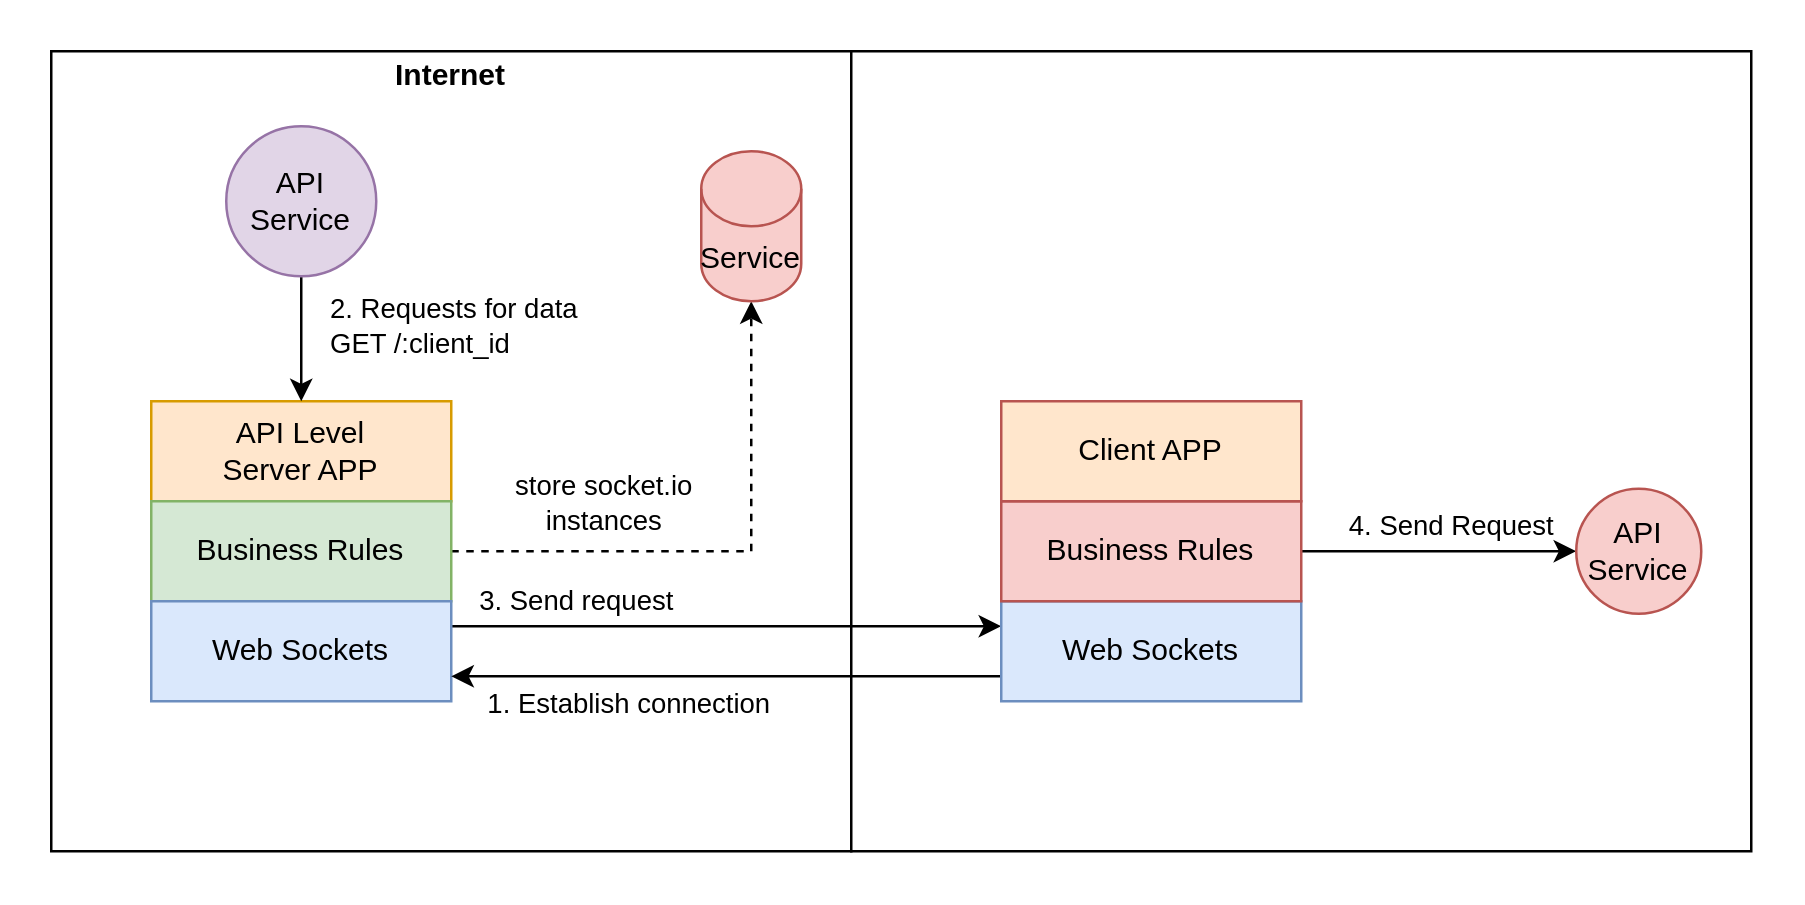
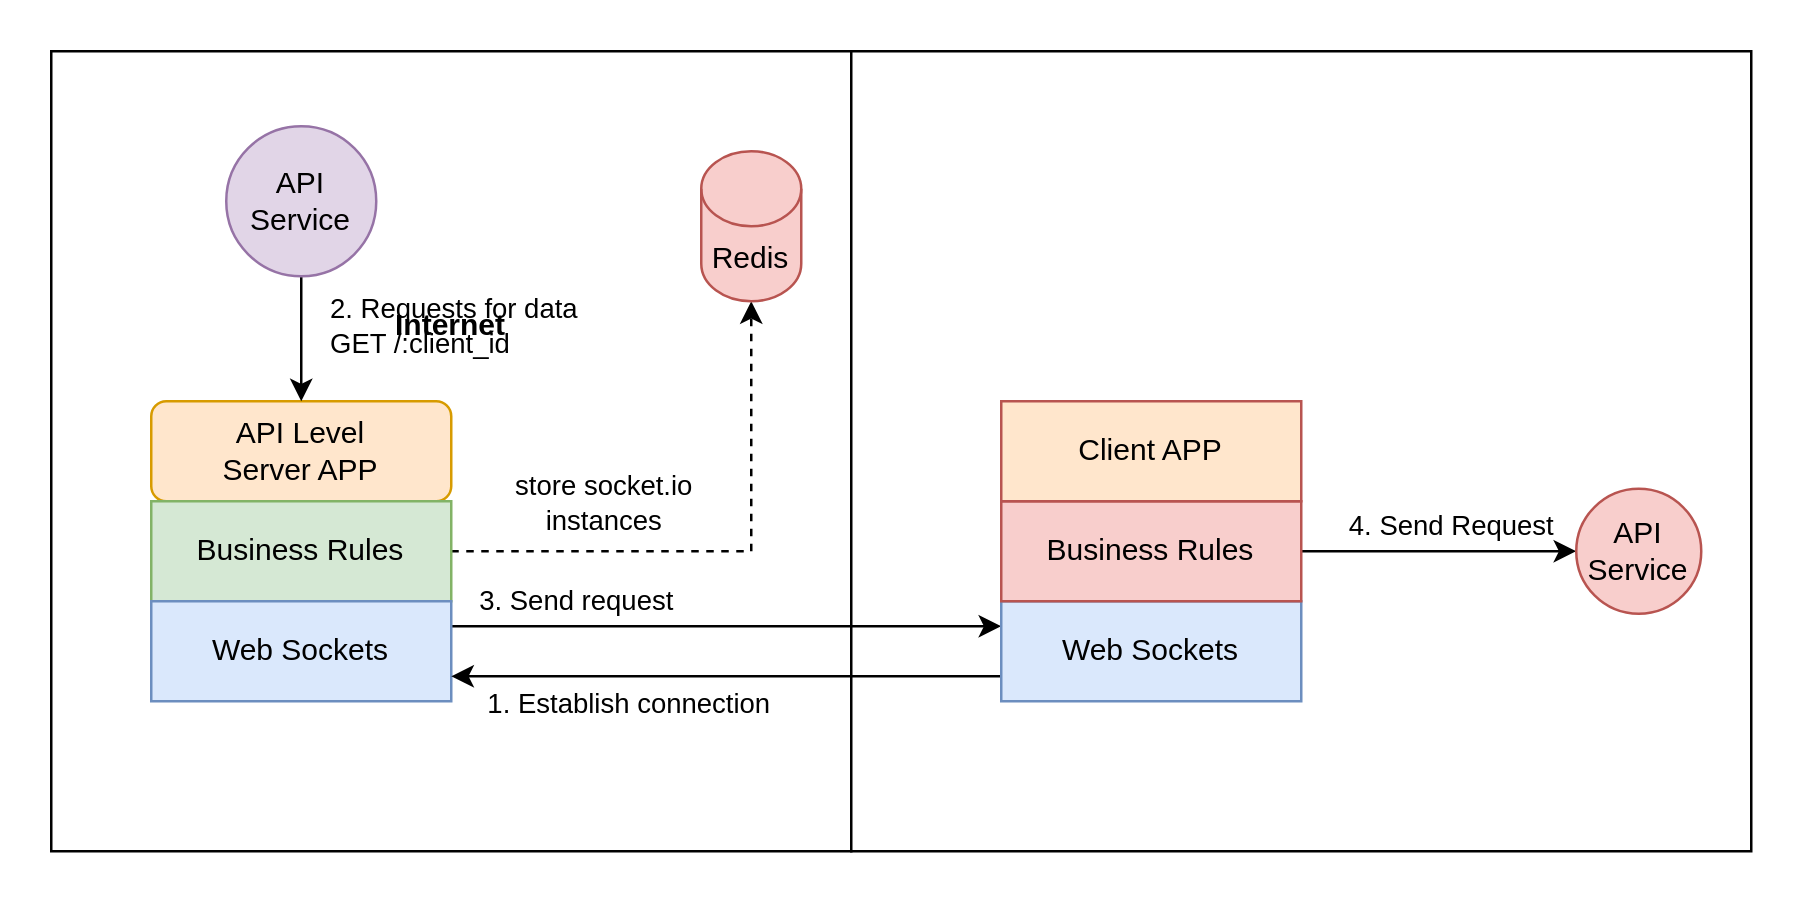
- <mxCell id="18" value="Internet" style="text;html=1;strokeColor=none;fillColor=none;align=center;verticalAlign=middle;whiteSpace=wrap;rounded=0;fontStyle=1" vertex="1" parent="1"><mxGeometry x="160" y="20" width="40" height="20" as="geometry" /></mxCell>
+ <mxCell id="18" value="Internet" style="text;html=1;strokeColor=none;fillColor=none;align=center;verticalAlign=middle;whiteSpace=wrap;rounded=0;fontStyle=1" vertex="1" parent="1"><mxGeometry x="160" y="120" width="40" height="20" as="geometry" /></mxCell>
- <mxCell id="19" value="Service" style="shape=cylinder3;whiteSpace=wrap;html=1;boundedLbl=1;backgroundOutline=1;size=15;fillColor=#f8cecc;strokeColor=#b85450;" vertex="1" parent="1"><mxGeometry x="280" y="60" width="40" height="60" as="geometry" /></mxCell>
+ <mxCell id="19" value="Redis" style="shape=cylinder3;whiteSpace=wrap;html=1;boundedLbl=1;backgroundOutline=1;size=15;fillColor=#f8cecc;strokeColor=#b85450;" vertex="1" parent="1"><mxGeometry x="280" y="60" width="40" height="60" as="geometry" /></mxCell>
- <mxCell id="4" value="API Level&lt;br&gt;Server APP" style="rounded=0;whiteSpace=wrap;html=1;fillColor=#ffe6cc;strokeColor=#d79b00;" vertex="1" parent="1"><mxGeometry x="60" y="160" width="120" height="40" as="geometry" /></mxCell>
+ <mxCell id="4" value="API Level&lt;br&gt;Server APP" style="whiteSpace=wrap;html=1;fillColor=#ffe6cc;strokeColor=#d79b00;rounded=1;" vertex="1" parent="1"><mxGeometry x="60" y="160" width="120" height="40" as="geometry" /></mxCell>
